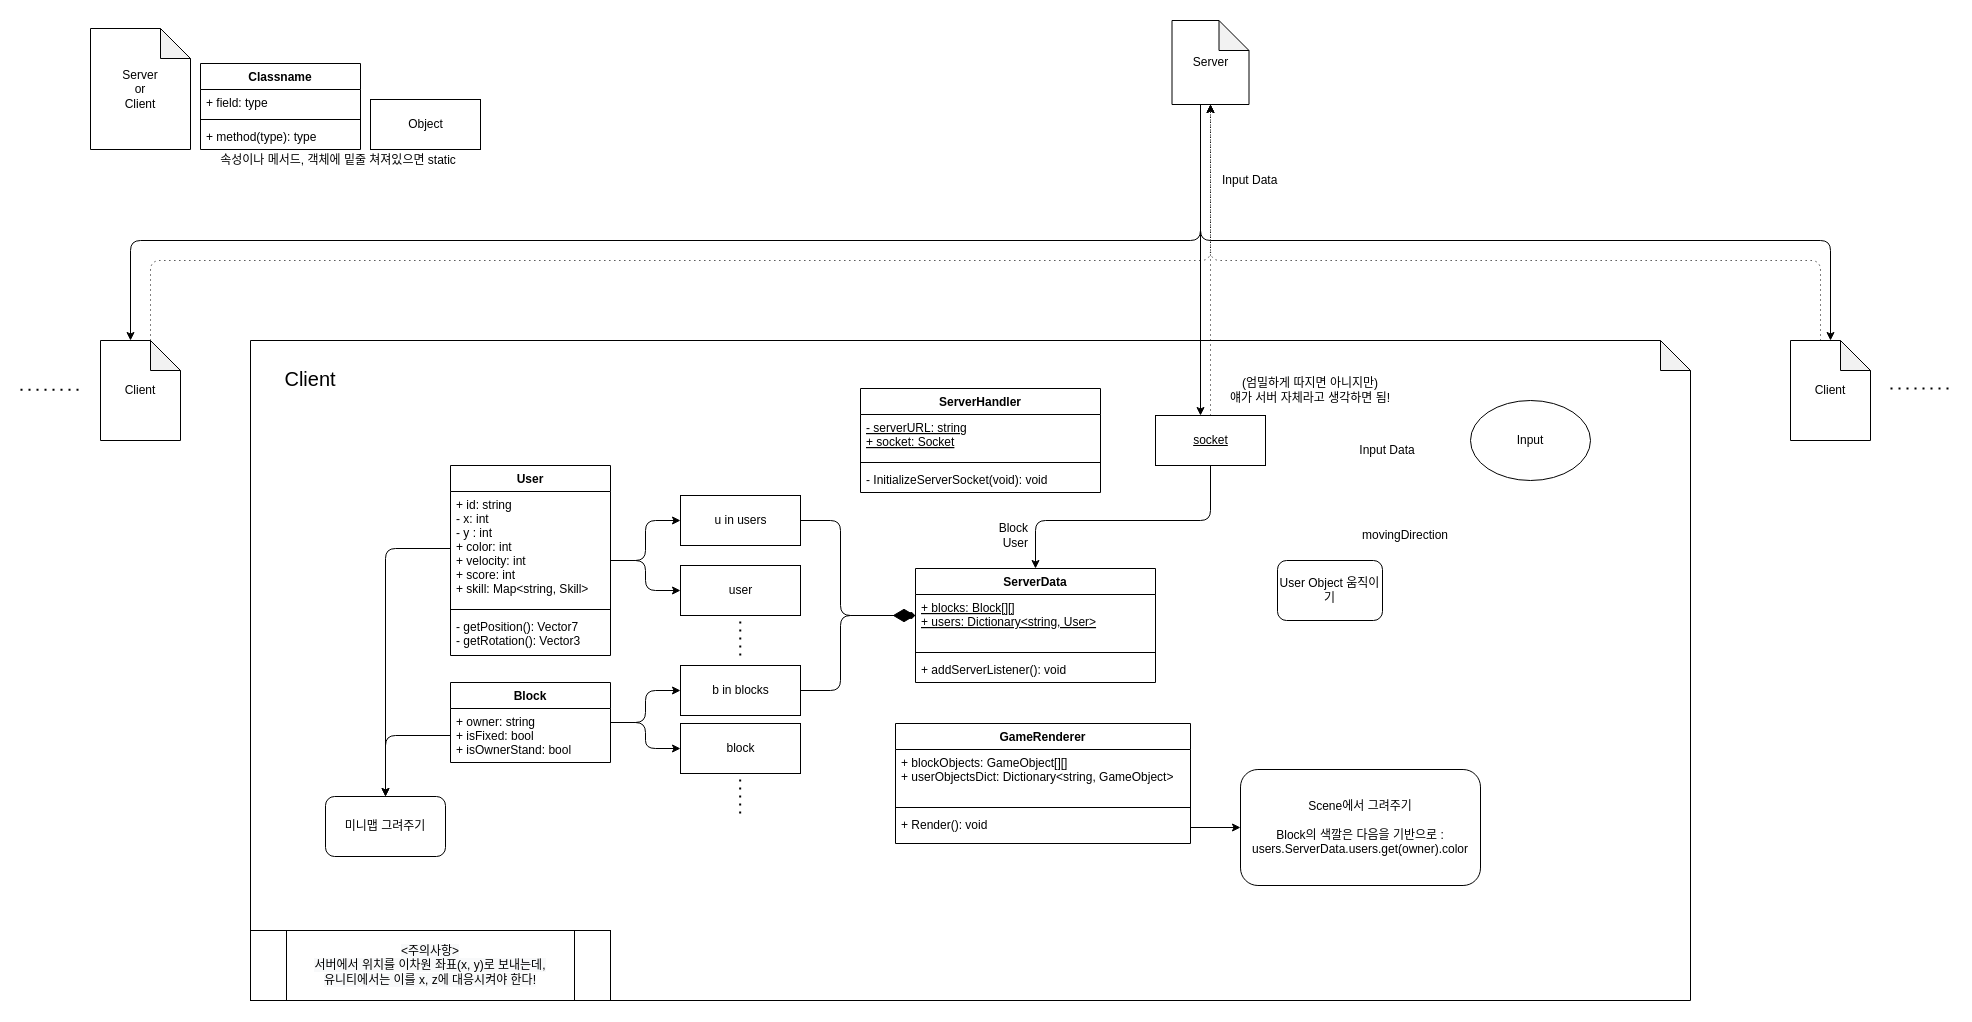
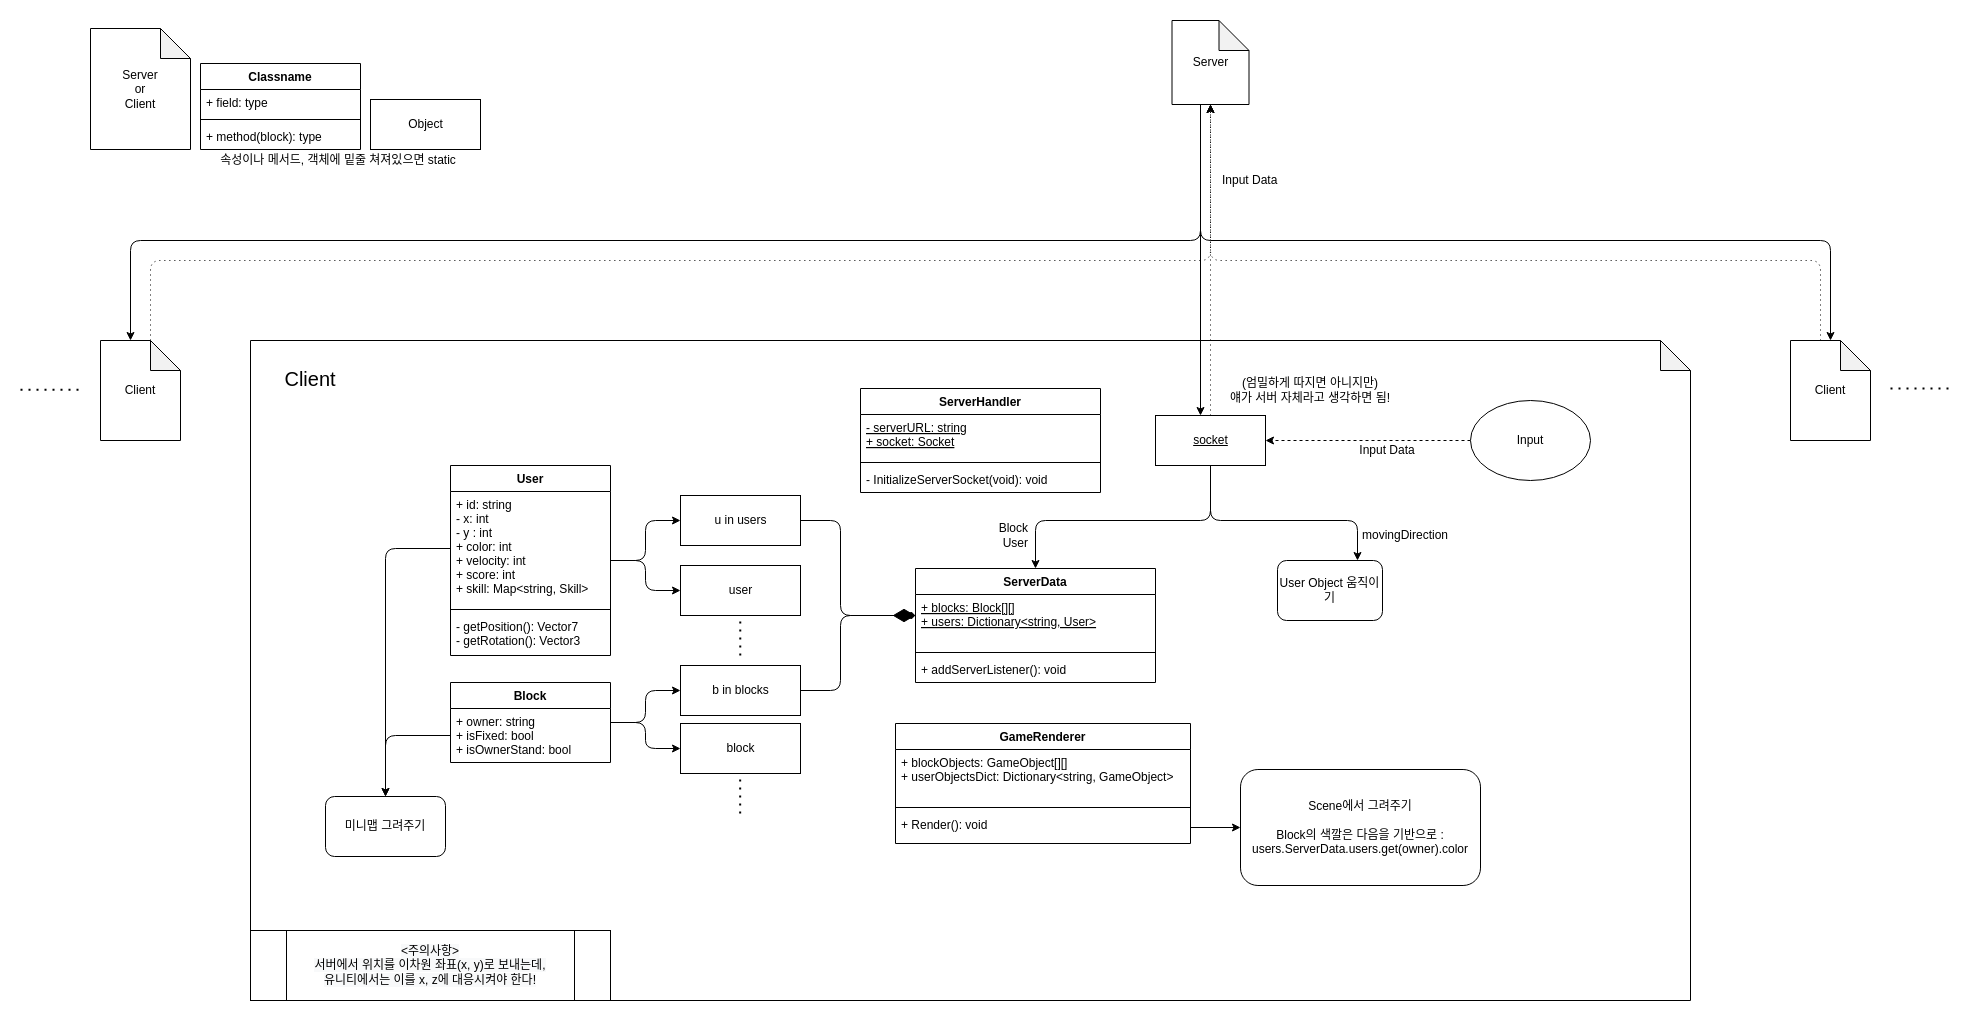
- <mxCell id="44" value="+ method(type): type" style="text;strokeColor=none;fillColor=none;align=left;verticalAlign=top;spacingLeft=4;spacingRight=4;overflow=hidden;rotatable=0;points=[[0,0.5],[1,0.5]];portConstraint=eastwest;" parent="41" vertex="1"><mxGeometry y="60" width="160" height="26" as="geometry" /></mxCell>
+ <mxCell id="44" value="+ method(block): type" style="text;strokeColor=none;fillColor=none;align=left;verticalAlign=top;spacingLeft=4;spacingRight=4;overflow=hidden;rotatable=0;points=[[0,0.5],[1,0.5]];portConstraint=eastwest;" parent="41" vertex="1"><mxGeometry y="60" width="160" height="26" as="geometry" /></mxCell>
+ <mxCell id="37" style="edgeStyle=orthogonalEdgeStyle;rounded=1;jumpSize=6;orthogonalLoop=1;jettySize=auto;html=1;dashed=1;startArrow=none;startFill=0;startSize=20;endArrow=classic;endFill=1;endSize=6;strokeWidth=1;fontSize=12;" parent="1" source="38" target="36" edge="1"><mxGeometry relative="1" as="geometry"><Array as="points" /></mxGeometry></mxCell>
+ <mxCell id="34" style="edgeStyle=orthogonalEdgeStyle;rounded=1;jumpSize=6;orthogonalLoop=1;jettySize=auto;html=1;startArrow=none;startFill=0;startSize=20;endArrow=classic;endFill=1;endSize=6;strokeWidth=1;fontSize=12;" parent="1" source="36" target="63" edge="1"><mxGeometry relative="1" as="geometry"><Array as="points"><mxPoint x="1210" y="520" /><mxPoint x="1357" y="520" /></Array></mxGeometry></mxCell>
